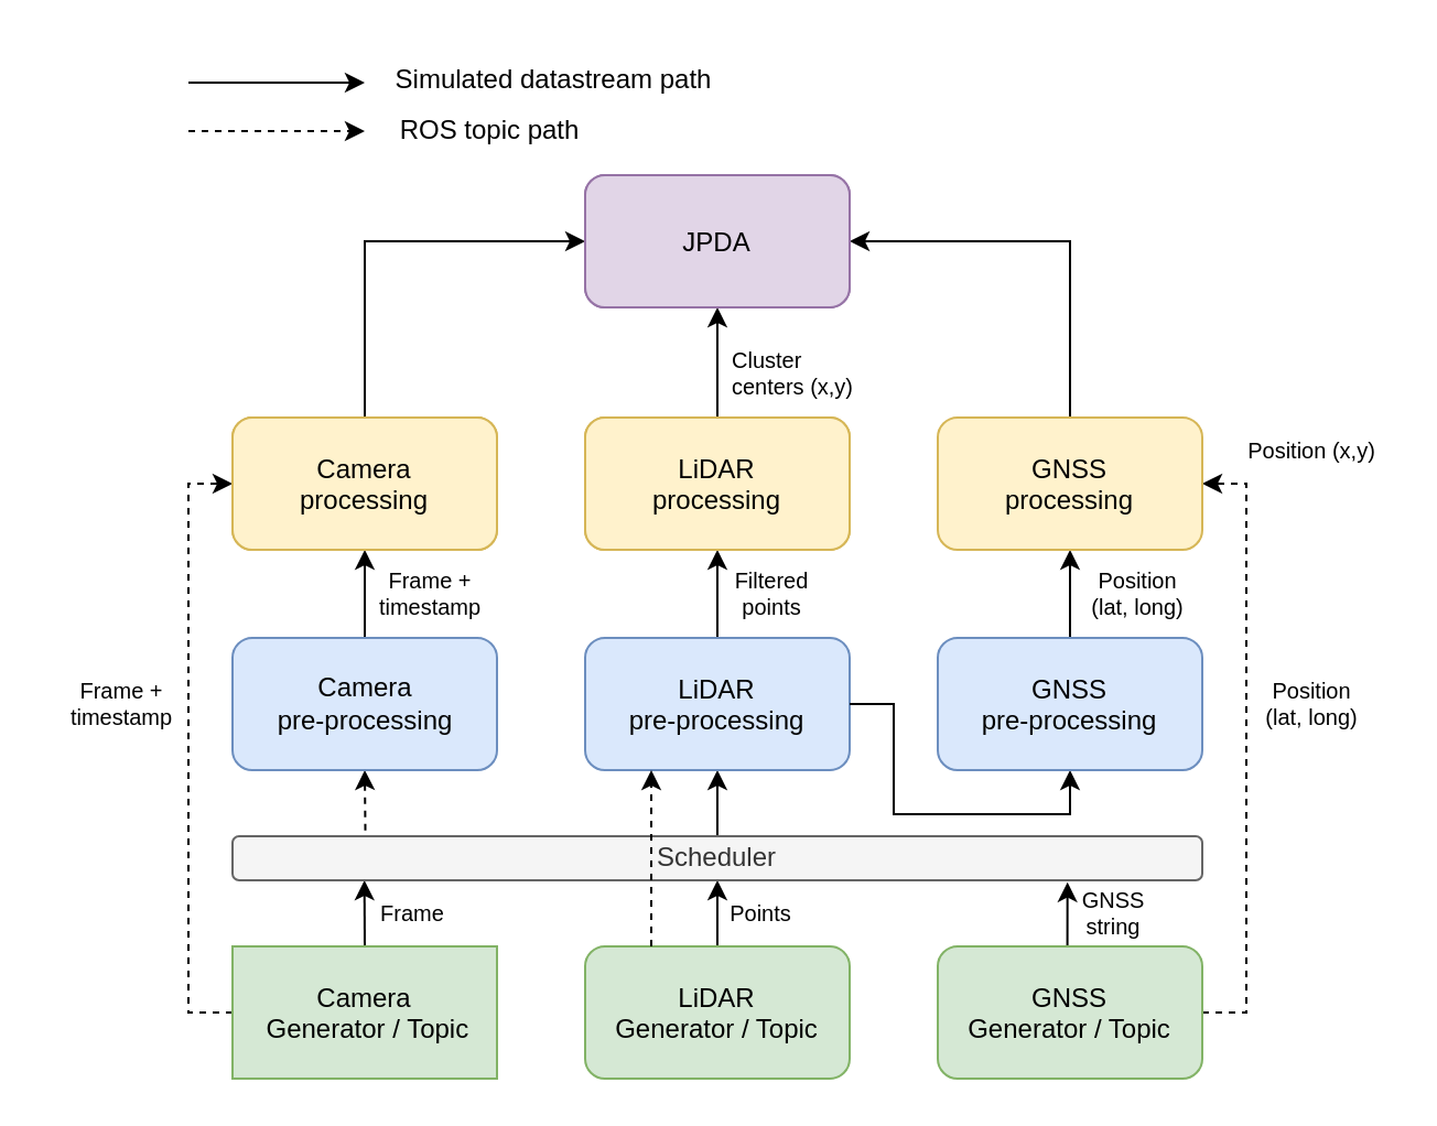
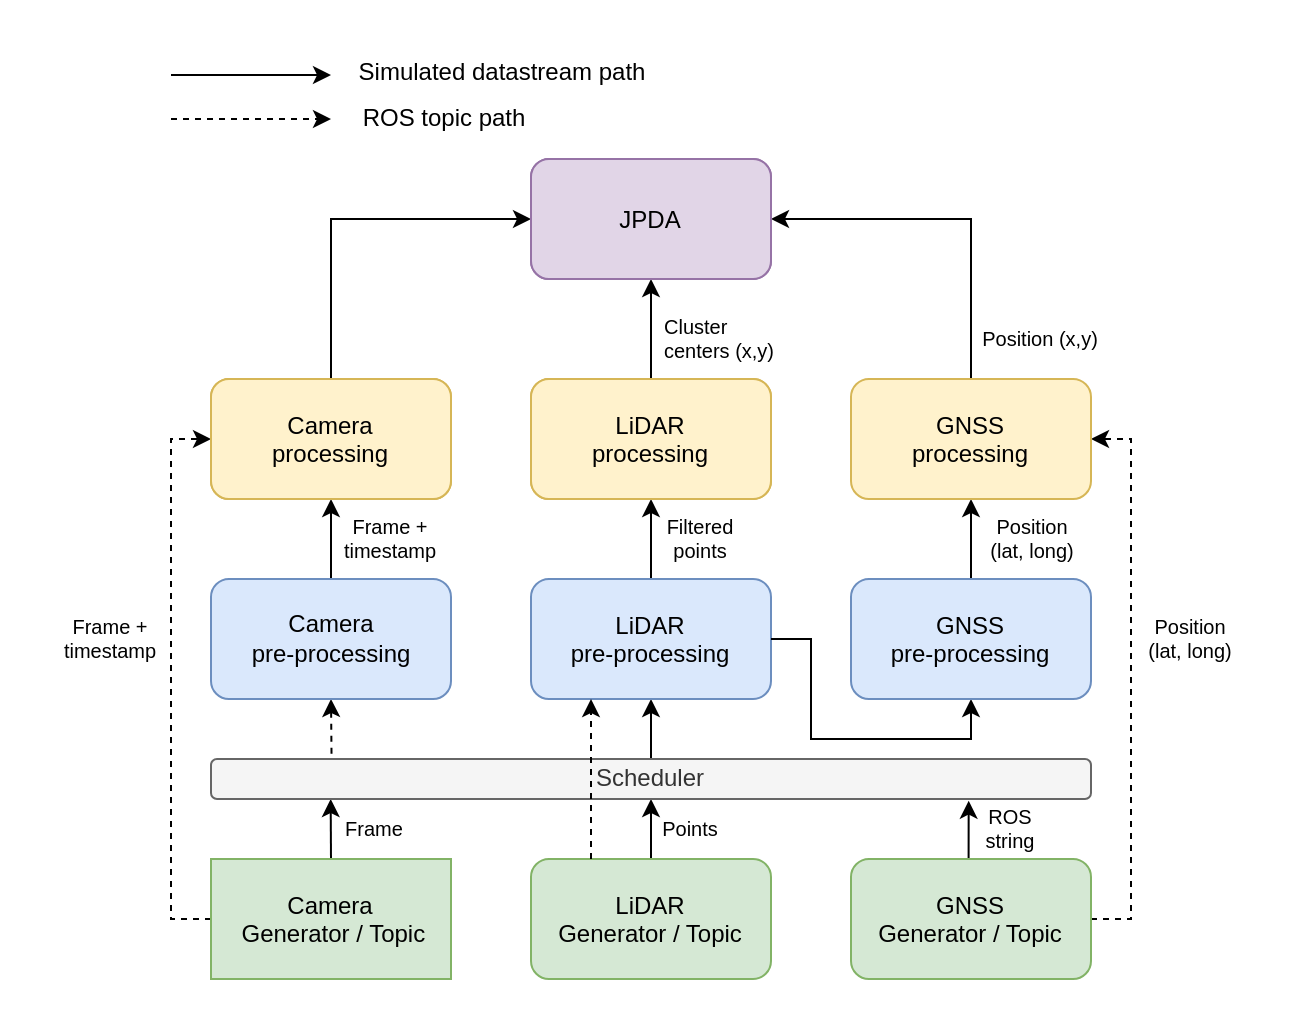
- <mxCell id="39" value="Position (x,y)" style="text;align=center;verticalAlign=middle;resizable=0;points=[];autosize=1;strokeColor=none;fillColor=none;fontSize=10;" vertex="1" parent="1"><mxGeometry x="555" y="189" width="80" height="30" as="geometry" /></mxCell>
+ <mxCell id="39" value="Position (x,y)" style="text;align=center;verticalAlign=middle;resizable=0;points=[];autosize=1;strokeColor=none;fillColor=none;fontSize=10;" vertex="1" parent="1"><mxGeometry x="480" y="154" width="80" height="30" as="geometry" /></mxCell>
- <mxCell id="32" value="GNSS&#10;string" style="text;align=center;verticalAlign=middle;resizable=0;points=[];autosize=1;strokeColor=none;fillColor=none;fontSize=10;" vertex="1" parent="1"><mxGeometry x="480" y="394" width="50" height="40" as="geometry" /></mxCell>
+ <mxCell id="32" value="ROS&#10;string" style="text;align=center;verticalAlign=middle;resizable=0;points=[];autosize=1;strokeColor=none;fillColor=none;fontSize=10;" vertex="1" parent="1"><mxGeometry x="480" y="394" width="50" height="40" as="geometry" /></mxCell>
